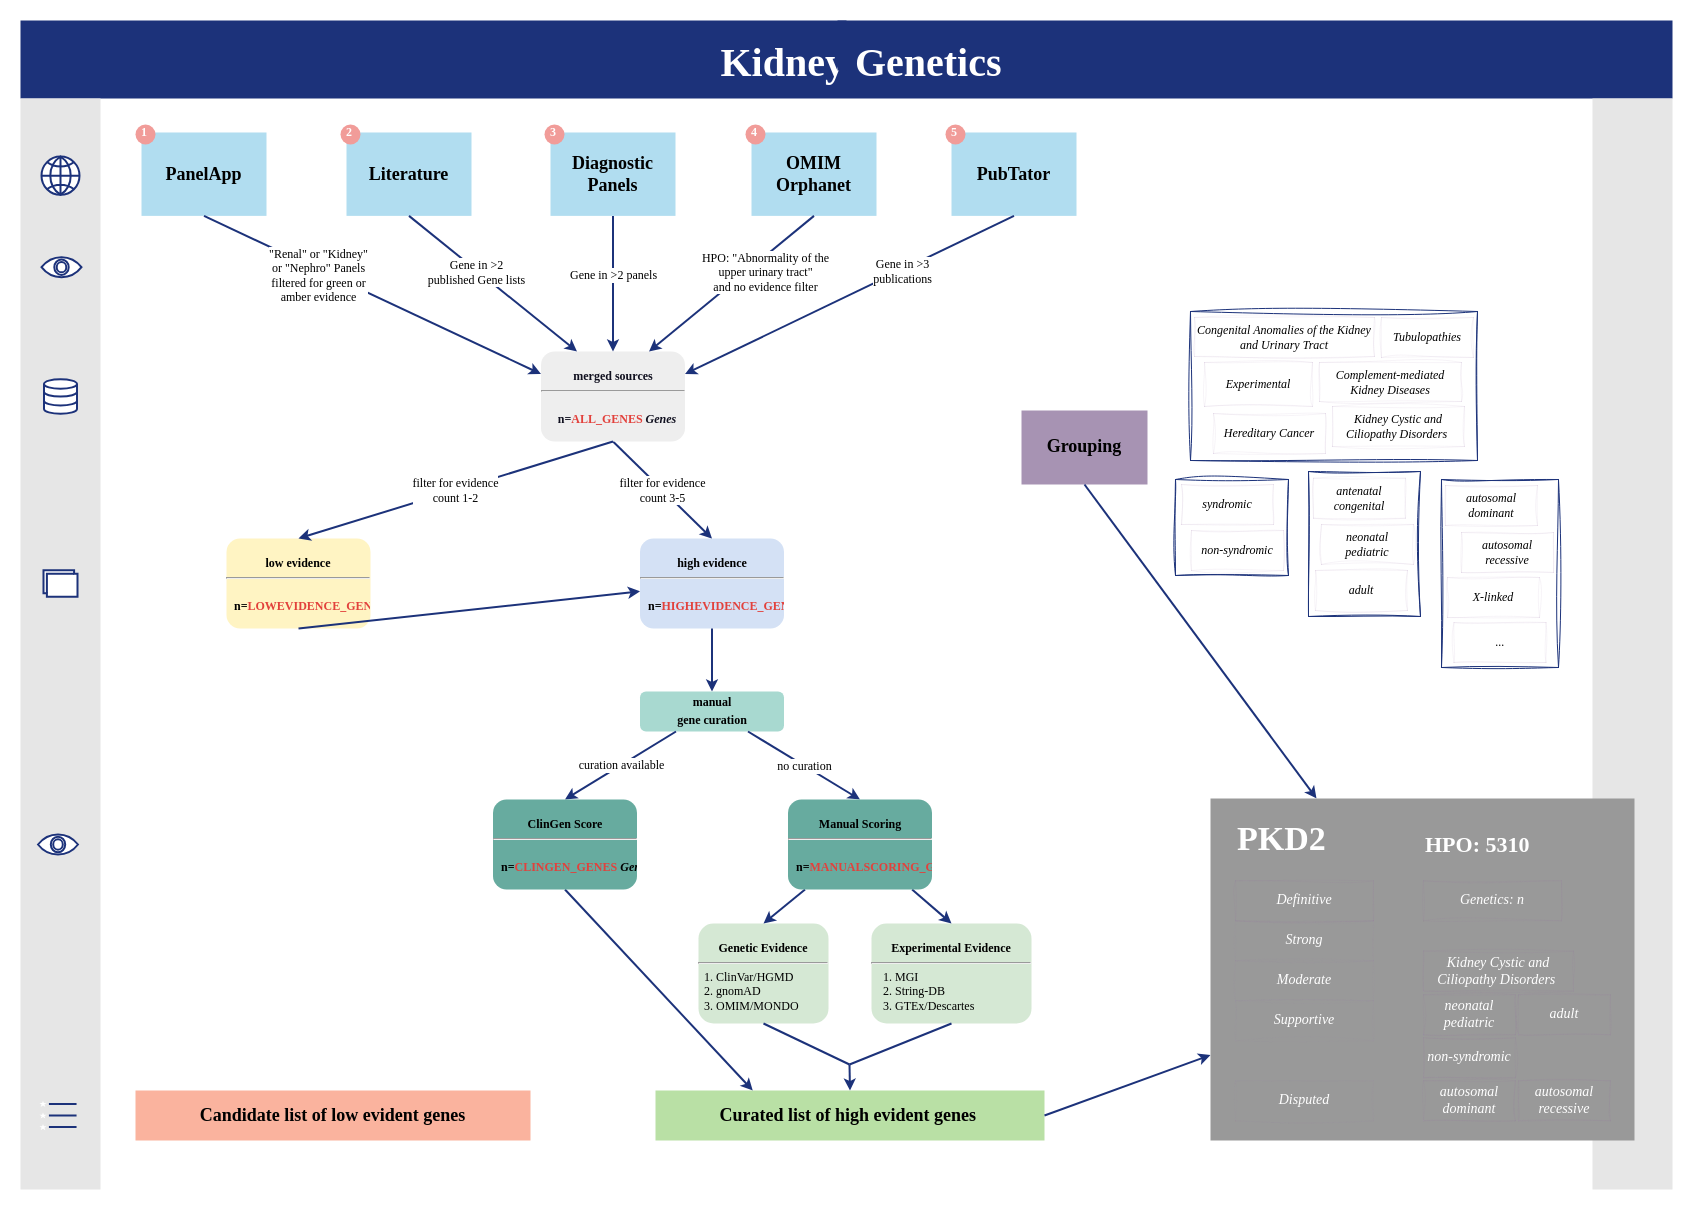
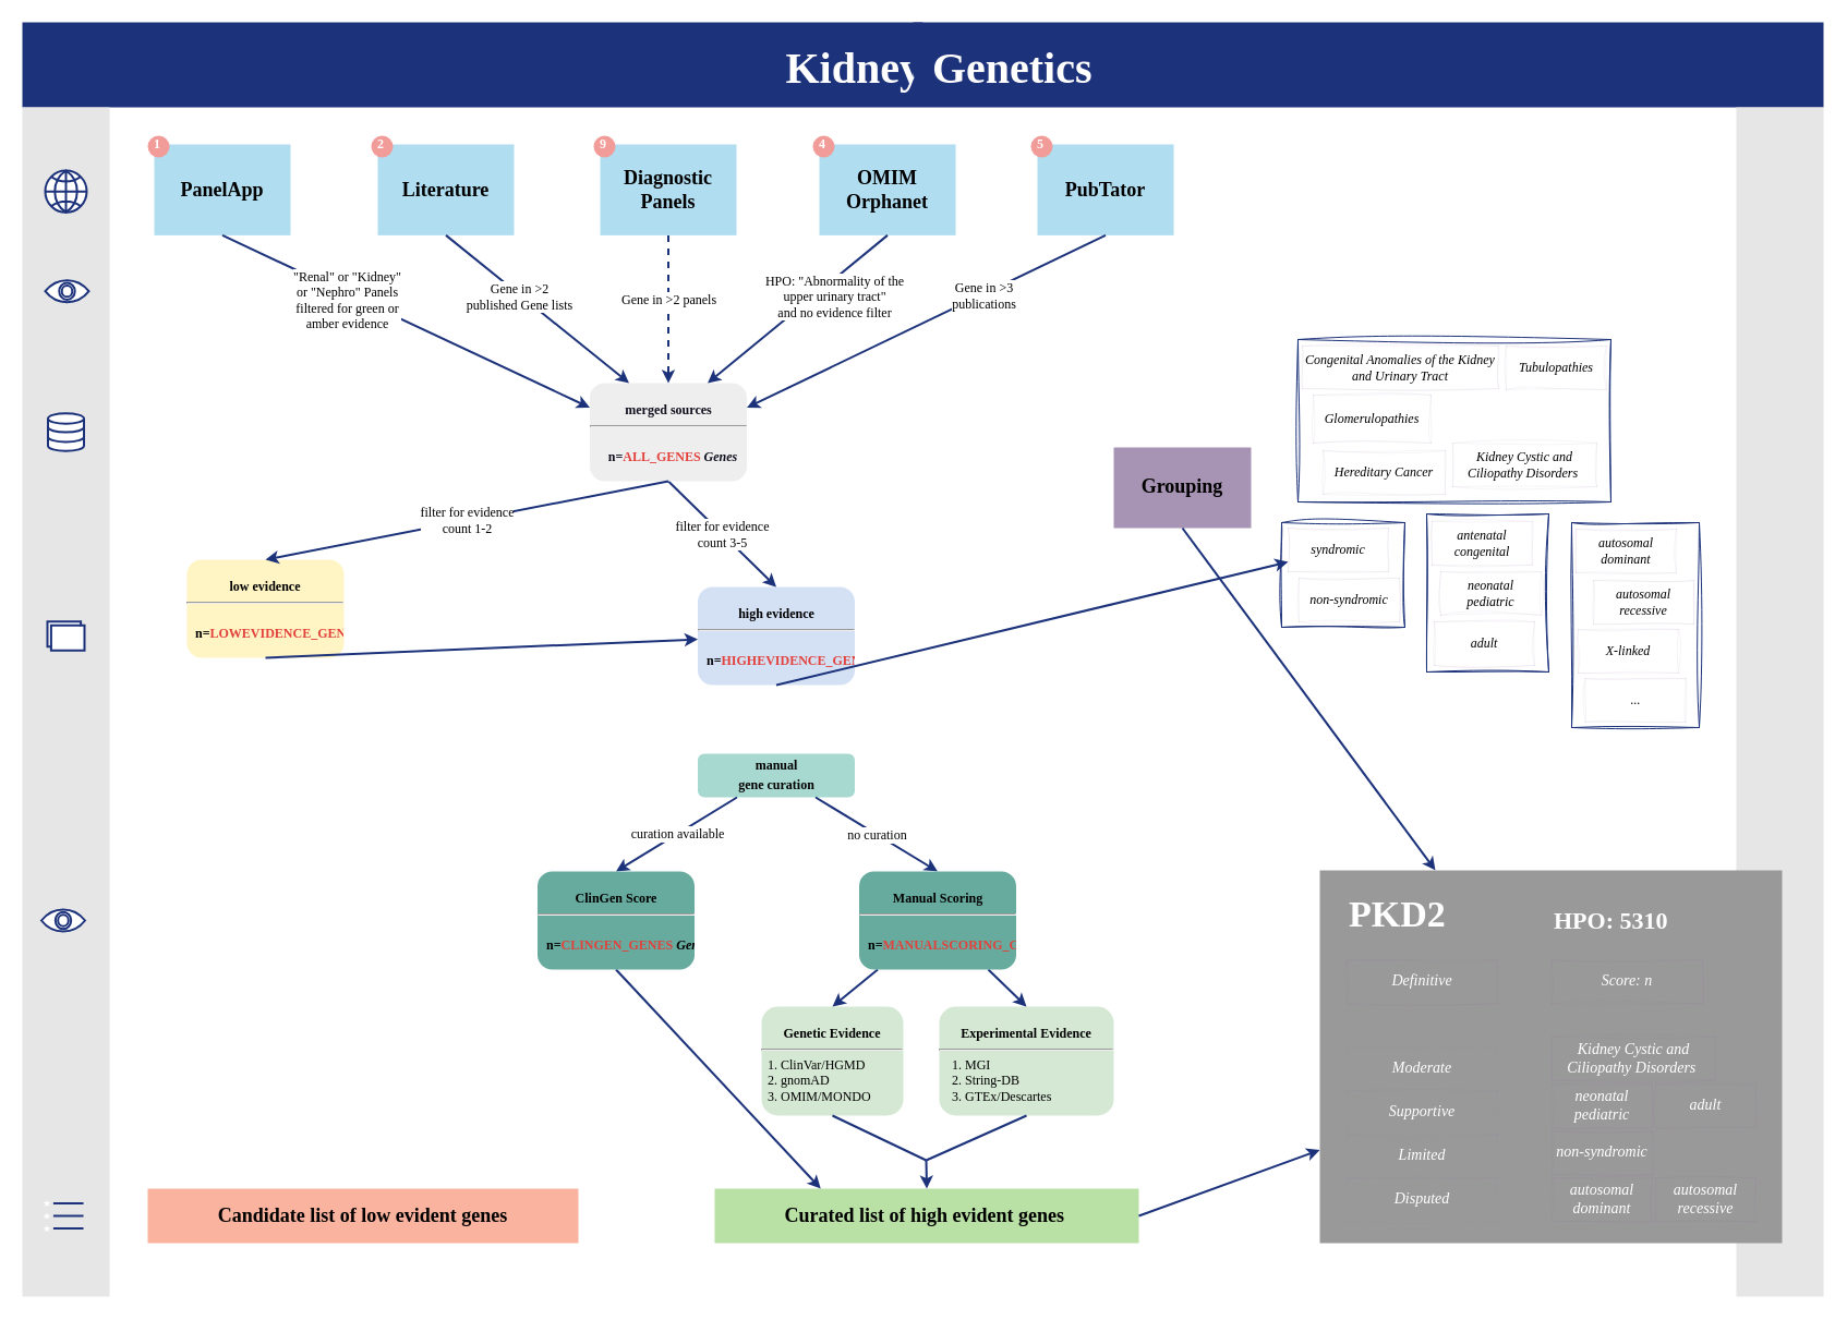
- <mxCell id="43" value="3" style="ellipse;whiteSpace=wrap;html=1;aspect=fixed;strokeWidth=2;fontFamily=Verdana;spacingBottom=4;spacingRight=2;fillColor=#F19C99;strokeColor=none;fontStyle=1;fontColor=#FFFFFF;align=center;verticalAlign=middle;" parent="41" vertex="1"><mxGeometry width="20" height="20" as="geometry" /></mxCell>
+ <mxCell id="43" value="9" style="ellipse;whiteSpace=wrap;html=1;aspect=fixed;strokeWidth=2;fontFamily=Verdana;spacingBottom=4;spacingRight=2;fillColor=#F19C99;strokeColor=none;fontStyle=1;fontColor=#FFFFFF;align=center;verticalAlign=middle;" parent="41" vertex="1"><mxGeometry width="20" height="20" as="geometry" /></mxCell>
- <mxCell id="58" value="" style="endArrow=classic;html=1;rounded=0;strokeWidth=2;strokeColor=#1C327A;fontFamily=Verdana;entryX=0.5;entryY=0;entryDx=0;entryDy=0;exitX=0.5;exitY=1;exitDx=0;exitDy=0;" edge="1" parent="1" source="42" target="32"><mxGeometry relative="1" as="geometry"><mxPoint x="631" y="241" as="sourcePoint" /><mxPoint x="803.5" y="390.75" as="targetPoint" /></mxGeometry></mxCell>
+ <mxCell id="58" value="" style="endArrow=classic;html=1;rounded=0;strokeWidth=2;strokeColor=#1C327A;fontFamily=Verdana;entryX=0.5;entryY=0;entryDx=0;entryDy=0;exitX=0.5;exitY=1;exitDx=0;exitDy=0;dashed=1;" edge="1" parent="1" source="42" target="32"><mxGeometry relative="1" as="geometry"><mxPoint x="631" y="241" as="sourcePoint" /><mxPoint x="803.5" y="390.75" as="targetPoint" /></mxGeometry></mxCell>
- <mxCell id="73" value="Complement-mediated Kidney Diseases" style="whiteSpace=wrap;align=center;verticalAlign=middle;fontStyle=2;strokeWidth=0;fillColor=#e1d5e7;strokeColor=#9673a6;flipV=1;fontFamily=Verdana;opacity=80;sketch=1;curveFitting=1;jiggle=2;container=0;" parent="67" vertex="1"><mxGeometry x="125" y="46" width="142" height="39" as="geometry" /></mxCell>
- <mxCell id="72" value="Experimental" style="whiteSpace=wrap;align=center;verticalAlign=middle;fontStyle=2;strokeWidth=0;fillColor=#e1d5e7;strokeColor=#9673a6;flipV=1;fontFamily=Verdana;opacity=80;sketch=1;curveFitting=1;jiggle=2;container=0;" parent="67" vertex="1"><mxGeometry x="10" y="46" width="108" height="44" as="geometry" /></mxCell>
+ <mxCell id="72" value="Glomerulopathies" style="whiteSpace=wrap;align=center;verticalAlign=middle;fontStyle=2;strokeWidth=0;fillColor=#e1d5e7;strokeColor=#9673a6;flipV=1;fontFamily=Verdana;opacity=80;sketch=1;curveFitting=1;jiggle=2;container=0;" parent="67" vertex="1"><mxGeometry x="10" y="46" width="108" height="44" as="geometry" /></mxCell>
- <mxCell id="50" value="&lt;p style=&quot;margin: 4px 0px 0px; text-align: center;&quot;&gt;&lt;strong style=&quot;&quot;&gt;&lt;br&gt;low evidence&lt;/strong&gt;&lt;/p&gt;&lt;hr&gt;&lt;p style=&quot;margin: 0px; margin-left: 8px;&quot;&gt;&lt;br&gt;n=&lt;font color=&quot;#e2413c&quot;&gt;LOWEVIDENCE_GENES&amp;nbsp;&lt;/font&gt;&lt;i&gt;Genes&lt;/i&gt;&lt;/p&gt;" style="verticalAlign=middle;align=center;overflow=fill;fontSize=12;fontFamily=Verdana;html=1;rounded=1;fontStyle=1;strokeWidth=3;fillColor=#FFF4C3;strokeColor=none;" parent="1" vertex="1"><mxGeometry x="226" y="538" width="144" height="90" as="geometry" /></mxCell>
+ <mxCell id="50" value="&lt;p style=&quot;margin: 4px 0px 0px; text-align: center;&quot;&gt;&lt;strong style=&quot;&quot;&gt;&lt;br&gt;low evidence&lt;/strong&gt;&lt;/p&gt;&lt;hr&gt;&lt;p style=&quot;margin: 0px; margin-left: 8px;&quot;&gt;&lt;br&gt;n=&lt;font color=&quot;#e2413c&quot;&gt;LOWEVIDENCE_GENES&amp;nbsp;&lt;/font&gt;&lt;i&gt;Genes&lt;/i&gt;&lt;/p&gt;" style="verticalAlign=middle;align=center;overflow=fill;fontSize=12;fontFamily=Verdana;html=1;rounded=1;fontStyle=1;strokeWidth=3;fillColor=#FFF4C3;strokeColor=none;" parent="1" vertex="1"><mxGeometry x="171" y="513" width="144" height="90" as="geometry" /></mxCell>
- <mxCell id="9" value="" style="edgeStyle=none;noEdgeStyle=1;strokeColor=#1C327A;strokeWidth=2;fontFamily=Verdana;fillColor=#76608a;exitX=0.5;exitY=1;exitDx=0;exitDy=0;entryX=0.5;entryY=0;entryDx=0;entryDy=0;" parent="1" source="5" target="10" edge="1"><mxGeometry width="100" height="100" relative="1" as="geometry"><mxPoint x="762" y="524" as="sourcePoint" /><mxPoint x="762" y="596" as="targetPoint" /></mxGeometry></mxCell>
+ <mxCell id="9" value="" style="edgeStyle=none;noEdgeStyle=1;strokeColor=#1C327A;strokeWidth=2;fontFamily=Verdana;fillColor=#76608a;exitX=0.5;exitY=1;exitDx=0;exitDy=0;" parent="1" source="5" target="86" edge="1"><mxGeometry width="100" height="100" relative="1" as="geometry"><mxPoint x="762" y="524" as="sourcePoint" /><mxPoint x="762" y="596" as="targetPoint" /></mxGeometry></mxCell>
- <mxCell id="98" value="Genetics: n" style="whiteSpace=wrap;align=center;verticalAlign=middle;fontStyle=2;strokeWidth=0;fillColor=#97D077;strokeColor=#9673a6;flipV=1;fontFamily=Verdana;sketch=1;curveFitting=1;jiggle=2;opacity=80;container=0;fontColor=#FFFFFF;fontSize=14;" vertex="1" parent="1"><mxGeometry x="1423" y="880.3" width="138" height="40" as="geometry" /></mxCell>
+ <mxCell id="98" value="Score: n" style="whiteSpace=wrap;align=center;verticalAlign=middle;fontStyle=2;strokeWidth=0;fillColor=#97D077;strokeColor=#9673a6;flipV=1;fontFamily=Verdana;sketch=1;curveFitting=1;jiggle=2;opacity=80;container=0;fontColor=#FFFFFF;fontSize=14;" vertex="1" parent="1"><mxGeometry x="1423" y="880.3" width="138" height="40" as="geometry" /></mxCell>
- <mxCell id="103" value="Strong" style="whiteSpace=wrap;align=center;verticalAlign=middle;fontStyle=2;strokeWidth=0;fillColor=#D5E8D4;strokeColor=#9673a6;flipV=1;fontFamily=Verdana;sketch=1;curveFitting=1;jiggle=2;opacity=30;container=0;fontColor=#FFFFFF;fontSize=14;" vertex="1" parent="1"><mxGeometry x="1235" y="920.3" width="138" height="40" as="geometry" /></mxCell>
- <mxCell id="24" value="&lt;p style=&quot;margin: 4px 0px 0px; text-align: center;&quot;&gt;&lt;strong style=&quot;&quot;&gt;&lt;br&gt;Experimental Evidence&lt;/strong&gt;&lt;/p&gt;&lt;hr&gt;&lt;p style=&quot;margin: 0px; margin-left: 8px;&quot;&gt;&lt;/p&gt;&lt;span style=&quot;background-color: initial;&quot;&gt;&lt;div style=&quot;text-align: left;&quot;&gt;&lt;span style=&quot;background-color: initial;&quot;&gt;&amp;nbsp; &amp;nbsp; &lt;span style=&quot;font-weight: normal;&quot;&gt;1. MGI&lt;/span&gt;&lt;/span&gt;&lt;/div&gt;&lt;/span&gt;&lt;div style=&quot;text-align: left;&quot;&gt;&lt;span style=&quot;background-color: initial; font-weight: normal;&quot;&gt;&amp;nbsp; &amp;nbsp; 2. String-DB&lt;/span&gt;&lt;/div&gt;&lt;div style=&quot;text-align: left;&quot;&gt;&lt;span style=&quot;background-color: initial; font-weight: normal;&quot;&gt;&amp;nbsp; &amp;nbsp; 3. GTEx/Descartes&lt;/span&gt;&lt;/div&gt;&lt;p&gt;&lt;/p&gt;" style="verticalAlign=middle;align=center;overflow=fill;fontSize=12;fontFamily=Verdana;html=1;rounded=1;fontStyle=1;strokeWidth=3;fillColor=#D5E8D4;strokeColor=none;" parent="1" vertex="1"><mxGeometry x="871" y="923" width="160" height="100" as="geometry" /></mxCell>
+ <mxCell id="24" value="&lt;p style=&quot;margin: 4px 0px 0px; text-align: center;&quot;&gt;&lt;strong style=&quot;&quot;&gt;&lt;br&gt;Experimental Evidence&lt;/strong&gt;&lt;/p&gt;&lt;hr&gt;&lt;p style=&quot;margin: 0px; margin-left: 8px;&quot;&gt;&lt;/p&gt;&lt;span style=&quot;background-color: initial;&quot;&gt;&lt;div style=&quot;text-align: left;&quot;&gt;&lt;span style=&quot;background-color: initial;&quot;&gt;&amp;nbsp; &amp;nbsp; &lt;span style=&quot;font-weight: normal;&quot;&gt;1. MGI&lt;/span&gt;&lt;/span&gt;&lt;/div&gt;&lt;/span&gt;&lt;div style=&quot;text-align: left;&quot;&gt;&lt;span style=&quot;background-color: initial; font-weight: normal;&quot;&gt;&amp;nbsp; &amp;nbsp; 2. String-DB&lt;/span&gt;&lt;/div&gt;&lt;div style=&quot;text-align: left;&quot;&gt;&lt;span style=&quot;background-color: initial; font-weight: normal;&quot;&gt;&amp;nbsp; &amp;nbsp; 3. GTEx/Descartes&lt;/span&gt;&lt;/div&gt;&lt;p&gt;&lt;/p&gt;" style="verticalAlign=middle;align=center;overflow=fill;fontSize=12;fontFamily=Verdana;html=1;rounded=1;fontStyle=1;strokeWidth=3;fillColor=#D5E8D4;strokeColor=none;" parent="1" vertex="1"><mxGeometry x="861" y="923" width="160" height="100" as="geometry" /></mxCell>
+ <mxCell id="101" value="Limited" style="whiteSpace=wrap;align=center;verticalAlign=middle;fontStyle=2;strokeWidth=0;fillColor=#FFCE9F;strokeColor=#9673a6;flipV=1;fontFamily=Verdana;sketch=1;curveFitting=1;jiggle=2;opacity=30;container=0;fontColor=#FFFFFF;fontSize=14;" vertex="1" parent="1"><mxGeometry x="1235" y="1040.3" width="138" height="40" as="geometry" /></mxCell>
